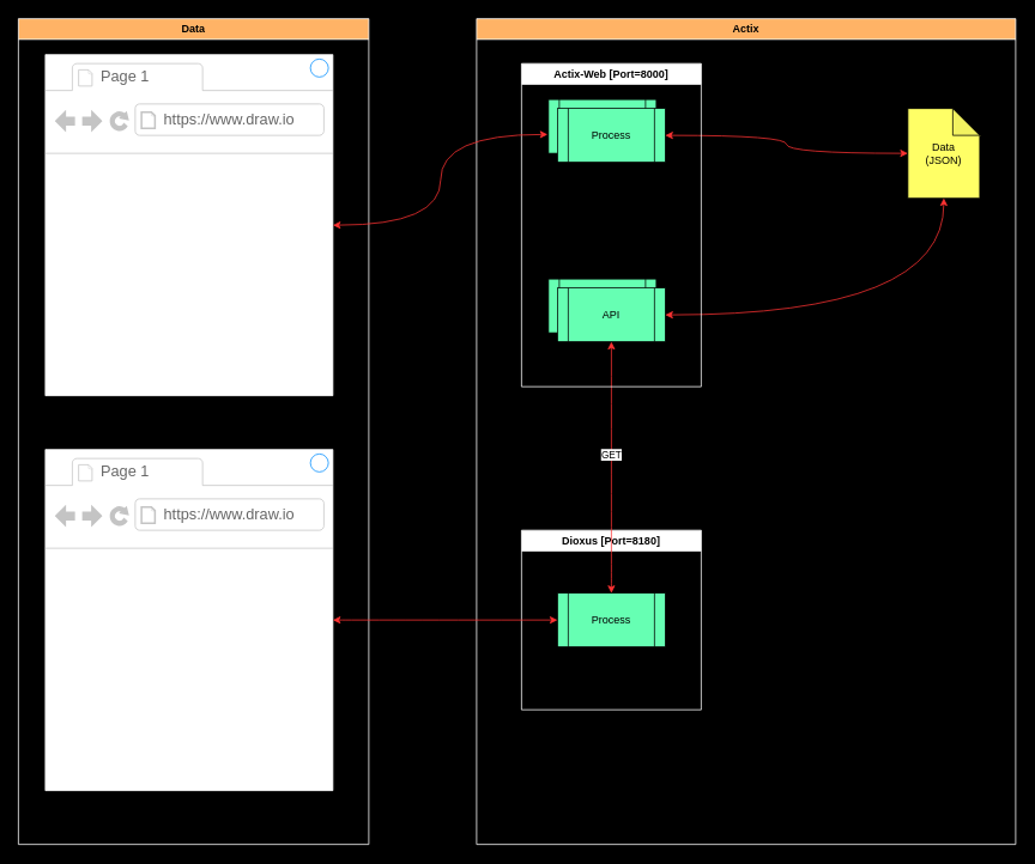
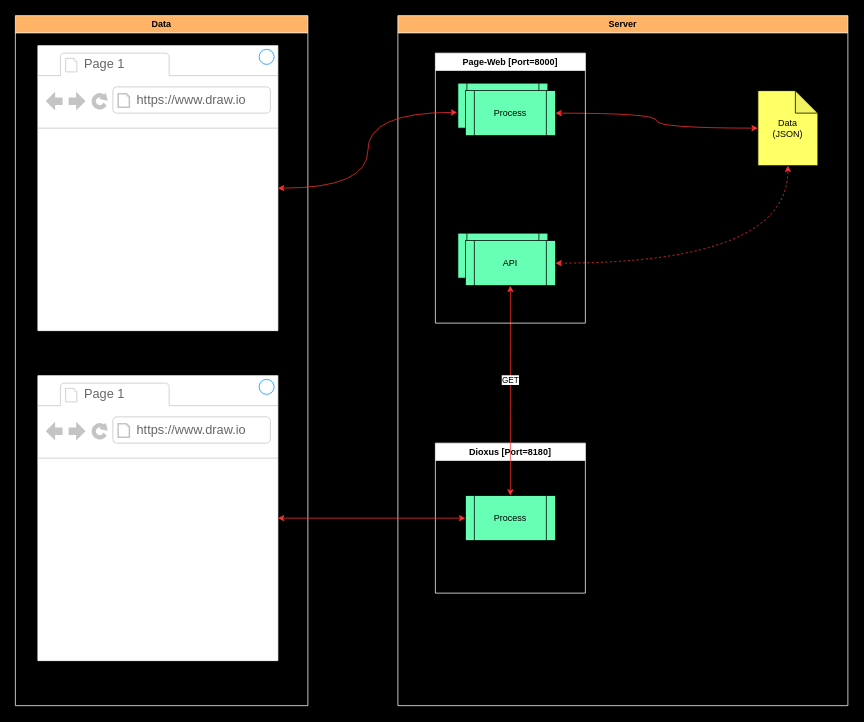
- <mxCell id="9" value="Actix" style="swimlane;whiteSpace=wrap;html=1;strokeColor=#FFFFFF;fillColor=#FFB366;fontColor=#000000;" vertex="1" parent="1"><mxGeometry x="530" y="20" width="600" height="920" as="geometry" /></mxCell>
+ <mxCell id="9" value="Server" style="swimlane;whiteSpace=wrap;html=1;strokeColor=#FFFFFF;fillColor=#FFB366;fontColor=#000000;" vertex="1" parent="1"><mxGeometry x="530" y="20" width="600" height="920" as="geometry" /></mxCell>
- <mxCell id="21" value="Actix-Web [Port=8000]" style="swimlane;whiteSpace=wrap;html=1;strokeColor=#FFFFFF;" vertex="1" parent="9"><mxGeometry x="50" y="50" width="200" height="360" as="geometry" /></mxCell>
+ <mxCell id="21" value="Page-Web [Port=8000]" style="swimlane;whiteSpace=wrap;html=1;strokeColor=#FFFFFF;" vertex="1" parent="9"><mxGeometry x="50" y="50" width="200" height="360" as="geometry" /></mxCell>
- <mxCell id="17" style="edgeStyle=orthogonalEdgeStyle;curved=1;html=1;entryX=0.5;entryY=1;entryDx=0;entryDy=0;entryPerimeter=0;strokeColor=#FF3333;startArrow=classic;startFill=1;" edge="1" parent="9" source="18" target="10"><mxGeometry relative="1" as="geometry" /></mxCell>
+ <mxCell id="17" style="edgeStyle=orthogonalEdgeStyle;curved=1;html=1;entryX=0.5;entryY=1;entryDx=0;entryDy=0;entryPerimeter=0;strokeColor=#FF3333;startArrow=classic;startFill=1;dashed=1;" edge="1" parent="9" source="18" target="10"><mxGeometry relative="1" as="geometry" /></mxCell>
